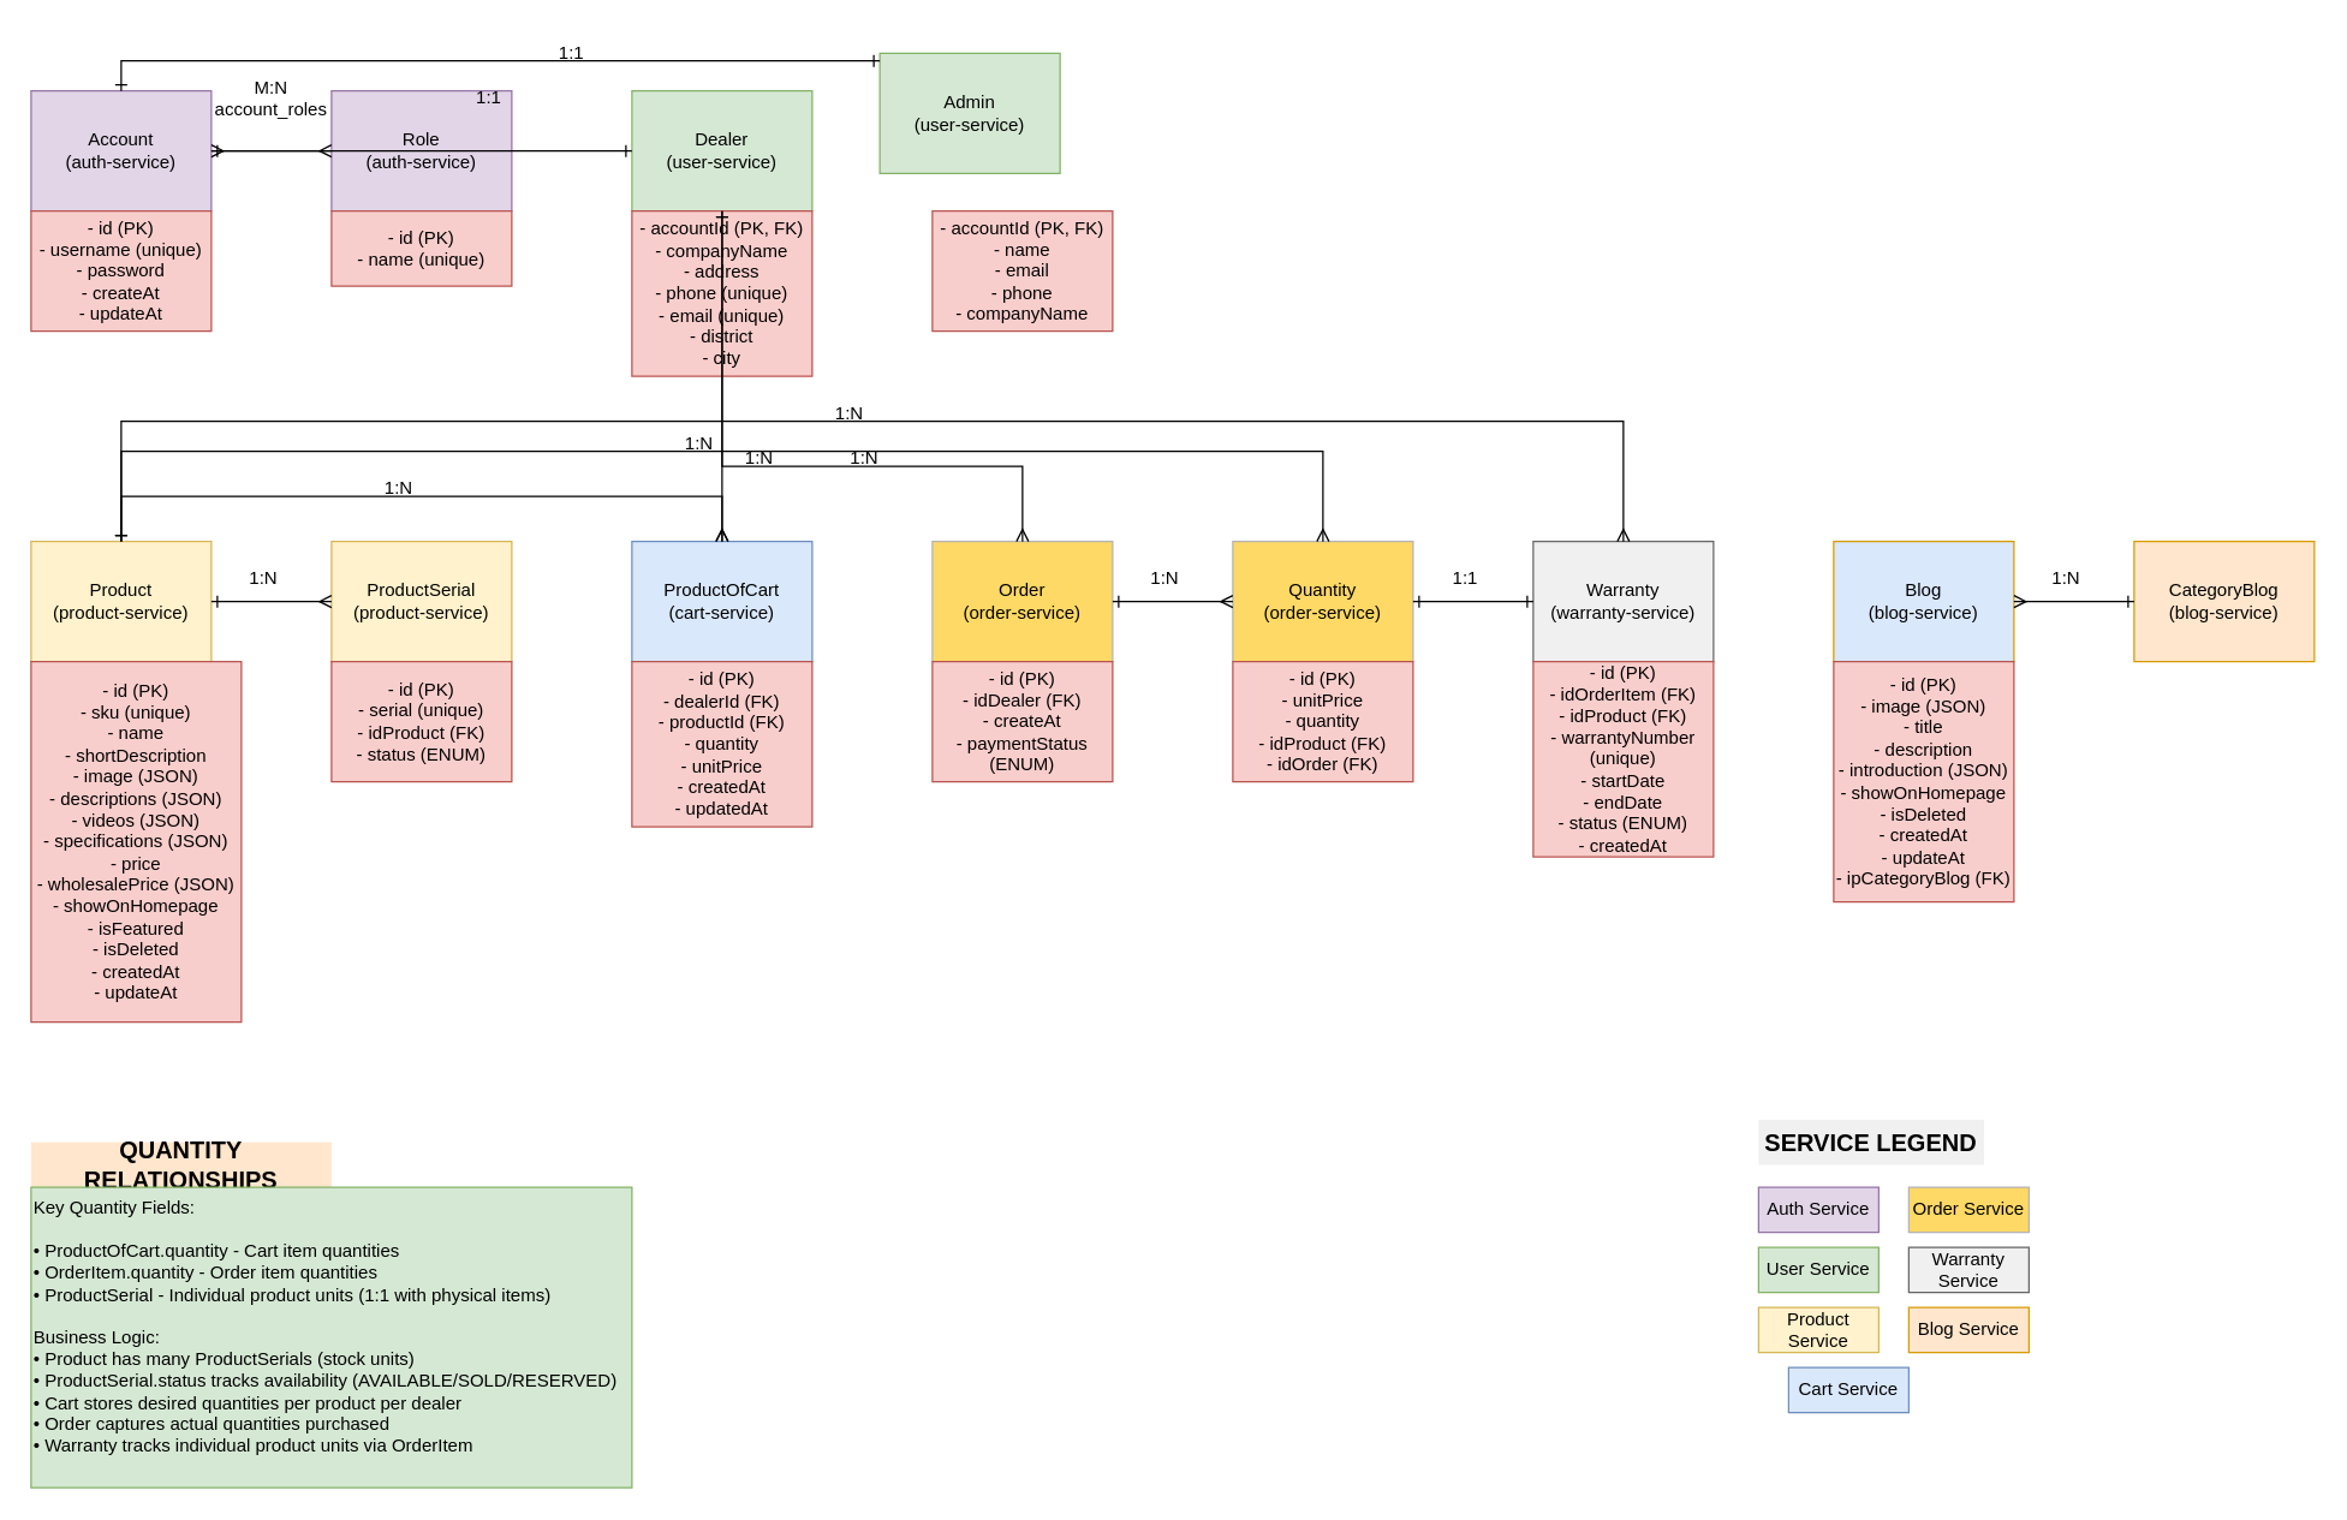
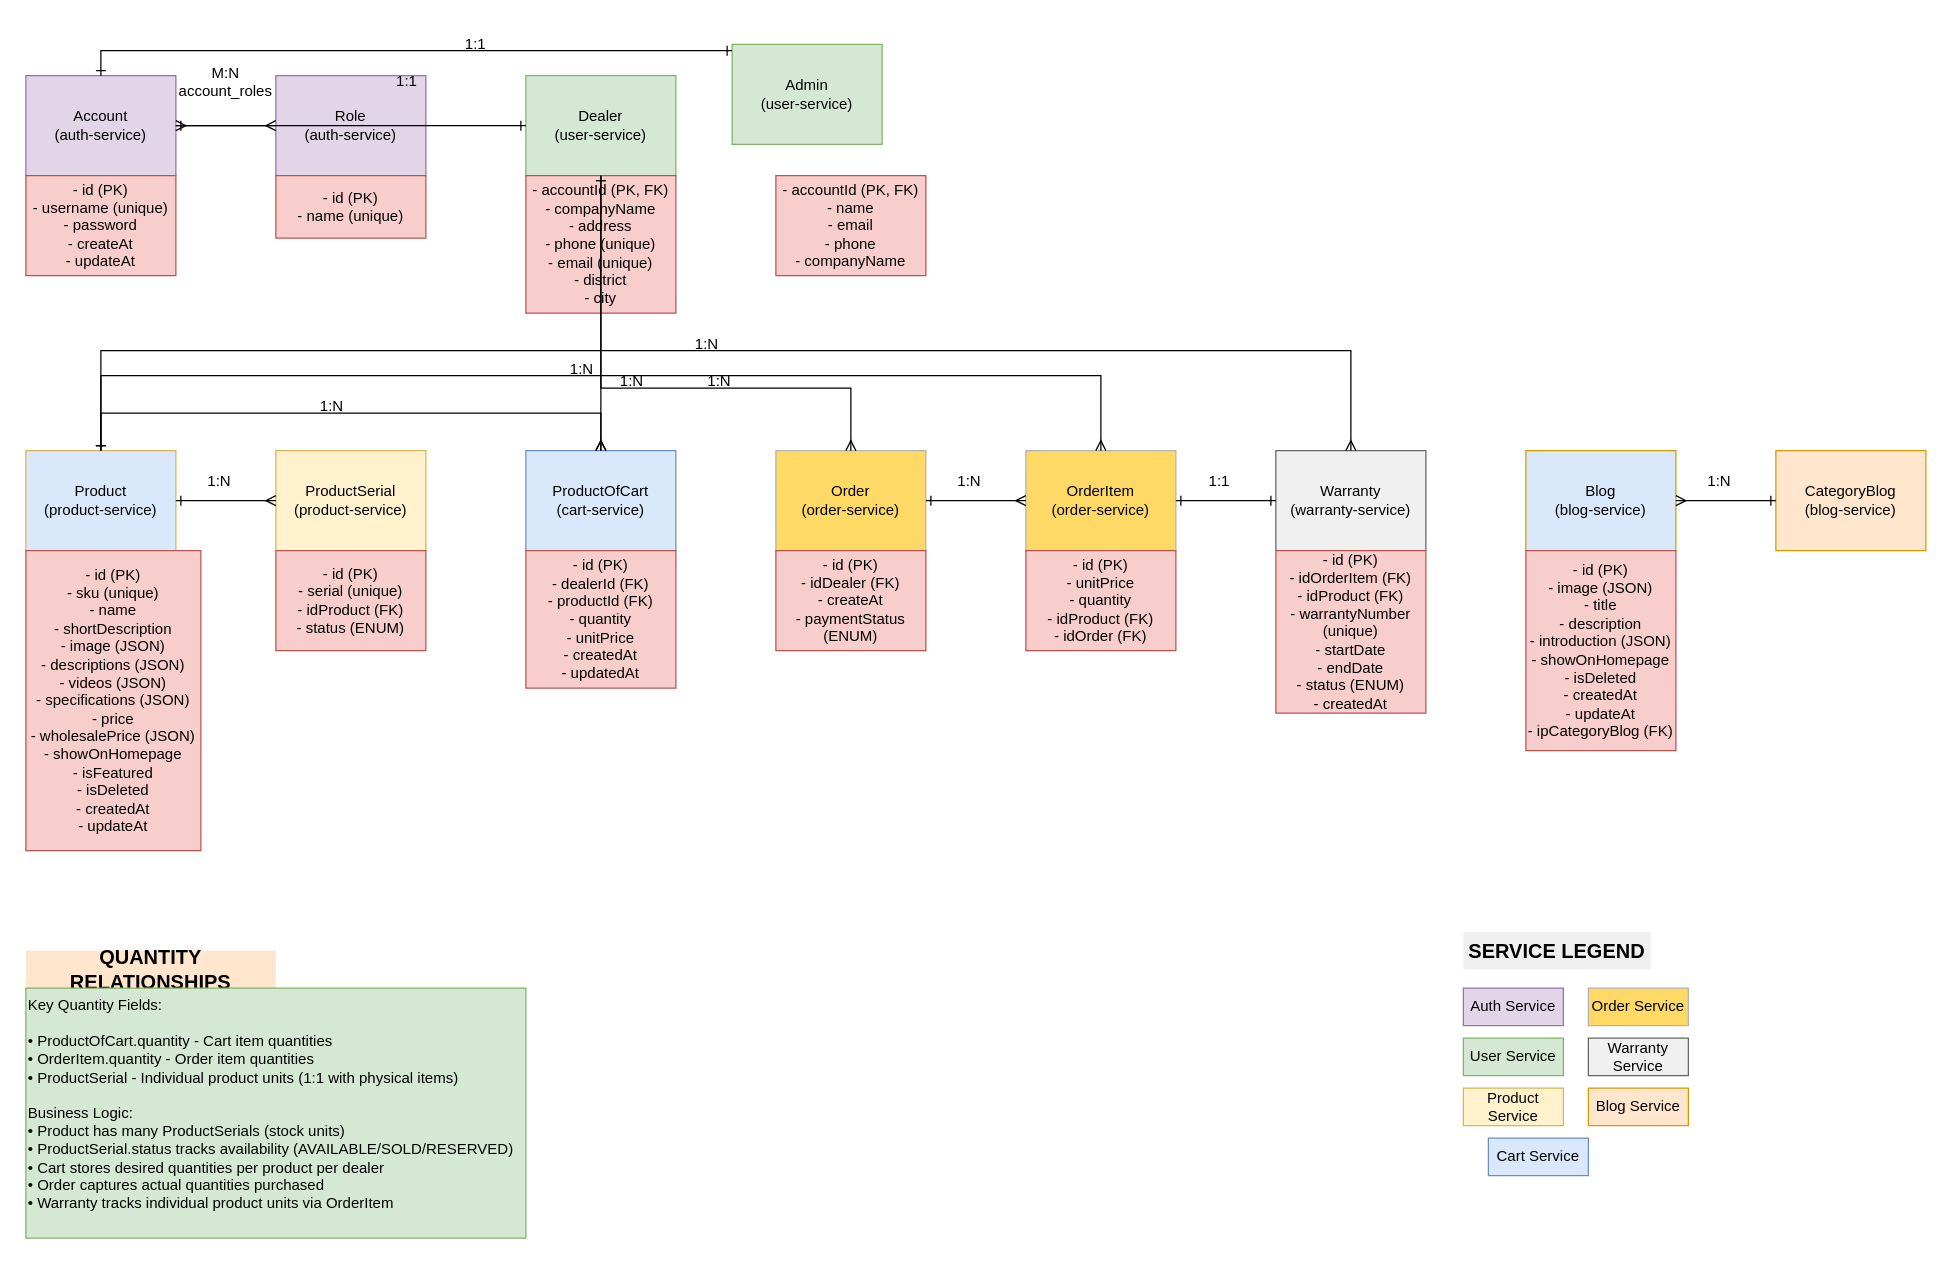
- <mxCell id="10" value="Product&#10;(product-service)" style="rounded=0;whiteSpace=wrap;html=1;fillColor=#fff2cc;strokeColor=#d6b656;" parent="1" vertex="1"><mxGeometry x="20" y="360" width="120" height="80" as="geometry" /></mxCell>
+ <mxCell id="10" value="Product&#10;(product-service)" style="rounded=0;whiteSpace=wrap;html=1;fillColor=#dae8fc;strokeColor=#d6b656;" parent="1" vertex="1"><mxGeometry x="20" y="360" width="120" height="80" as="geometry" /></mxCell>
- <mxCell id="18" value="Quantity&#10;(order-service)" style="rounded=0;whiteSpace=wrap;html=1;fillColor=#ffd966;strokeColor=#b3b3b3;" parent="1" vertex="1"><mxGeometry x="820" y="360" width="120" height="80" as="geometry" /></mxCell>
+ <mxCell id="18" value="OrderItem&#10;(order-service)" style="rounded=0;whiteSpace=wrap;html=1;fillColor=#ffd966;strokeColor=#b3b3b3;" parent="1" vertex="1"><mxGeometry x="820" y="360" width="120" height="80" as="geometry" /></mxCell>
